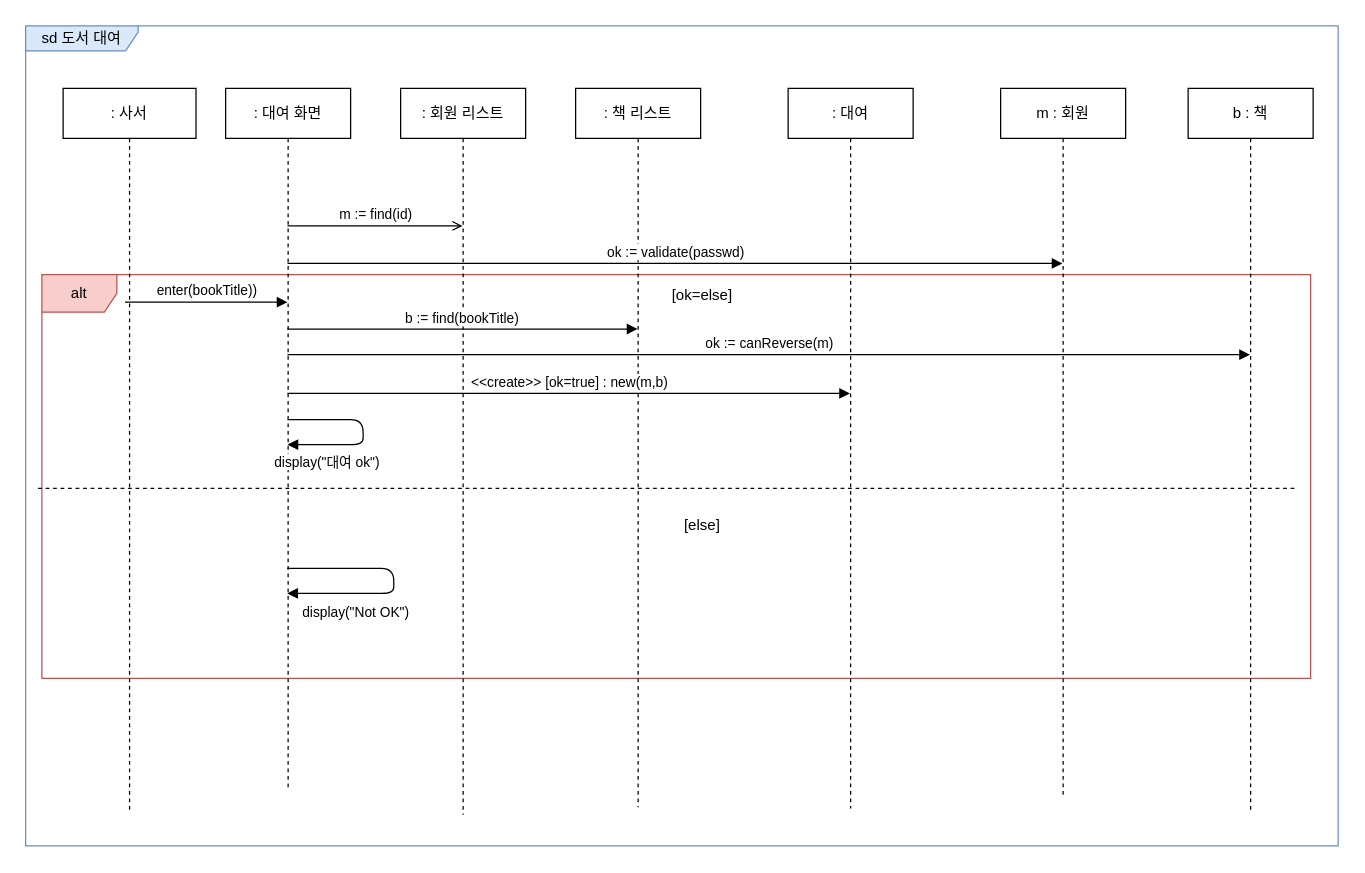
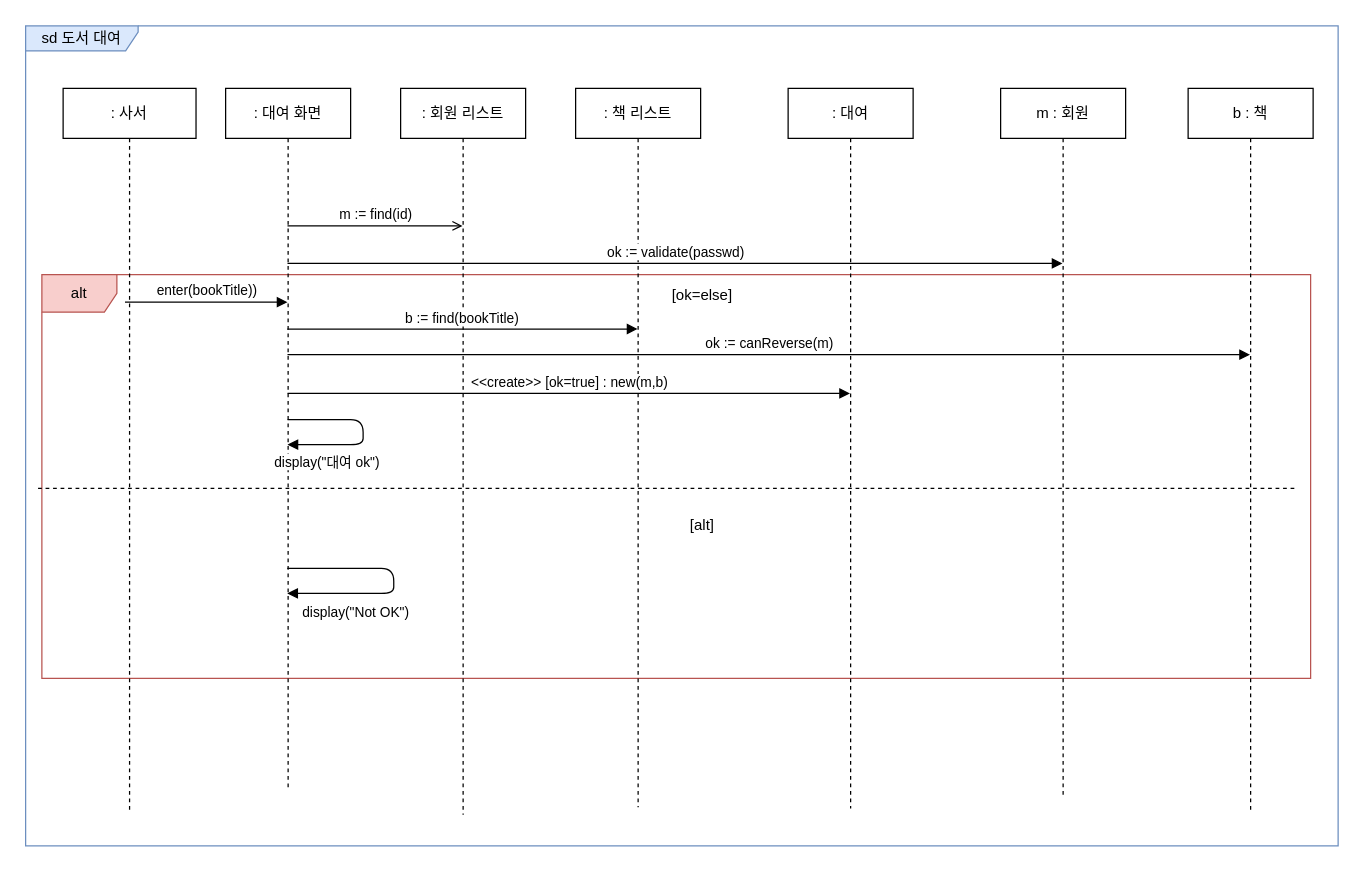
- <mxCell id="20" value="[else]" style="text;html=1;align=center;verticalAlign=middle;resizable=0;points=[];autosize=1;" parent="1" vertex="1"><mxGeometry x="541" y="411" width="39" height="18" as="geometry" /></mxCell>
+ <mxCell id="20" value="[alt]" style="text;html=1;align=center;verticalAlign=middle;resizable=0;points=[];autosize=1;" parent="1" vertex="1"><mxGeometry x="541" y="411" width="39" height="18" as="geometry" /></mxCell>
